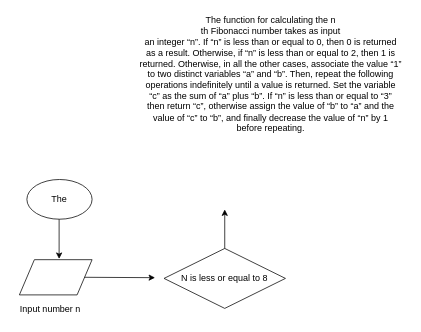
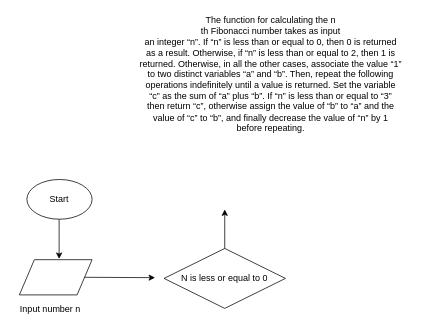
- <mxCell id="2" value="The" style="ellipse;whiteSpace=wrap;html=1;" vertex="1" parent="1"><mxGeometry x="35" y="239" width="87" height="53" as="geometry" /></mxCell>
+ <mxCell id="2" value="Start" style="ellipse;whiteSpace=wrap;html=1;" vertex="1" parent="1"><mxGeometry x="35" y="239" width="87" height="53" as="geometry" /></mxCell>
- <mxCell id="8" value="N is less or equal to 8" style="rhombus;whiteSpace=wrap;html=1;" vertex="1" parent="1"><mxGeometry x="218" y="331" width="162" height="80" as="geometry" /></mxCell>
+ <mxCell id="8" value="N is less or equal to 0" style="rhombus;whiteSpace=wrap;html=1;" vertex="1" parent="1"><mxGeometry x="218" y="331" width="162" height="80" as="geometry" /></mxCell>
